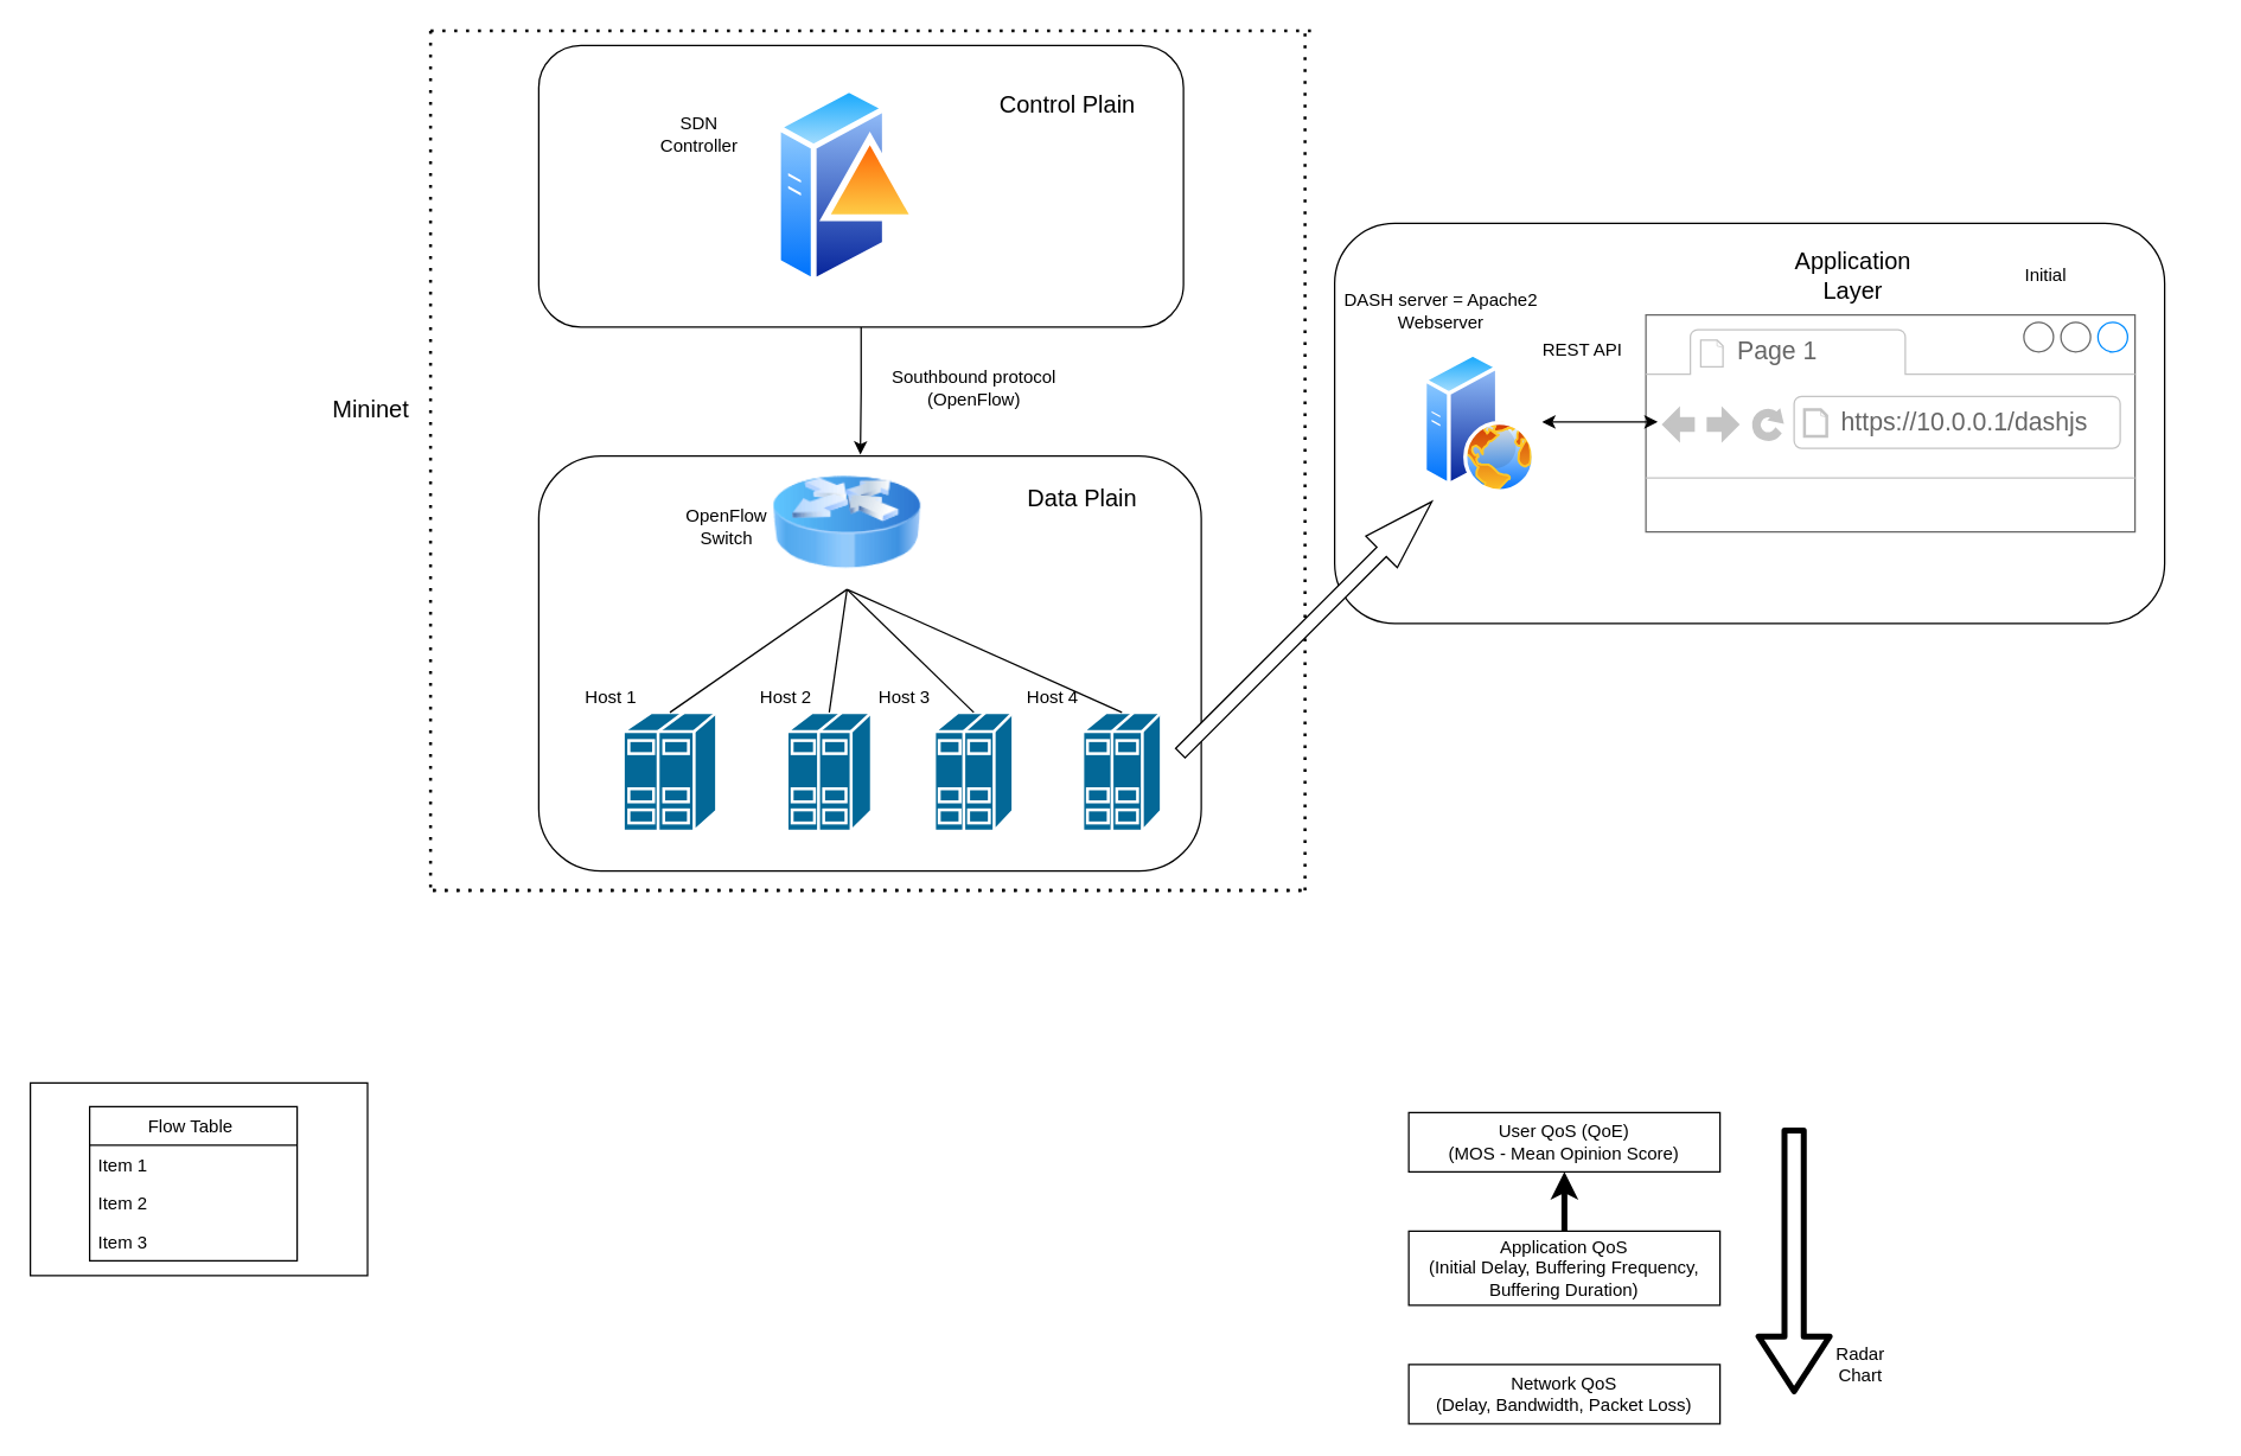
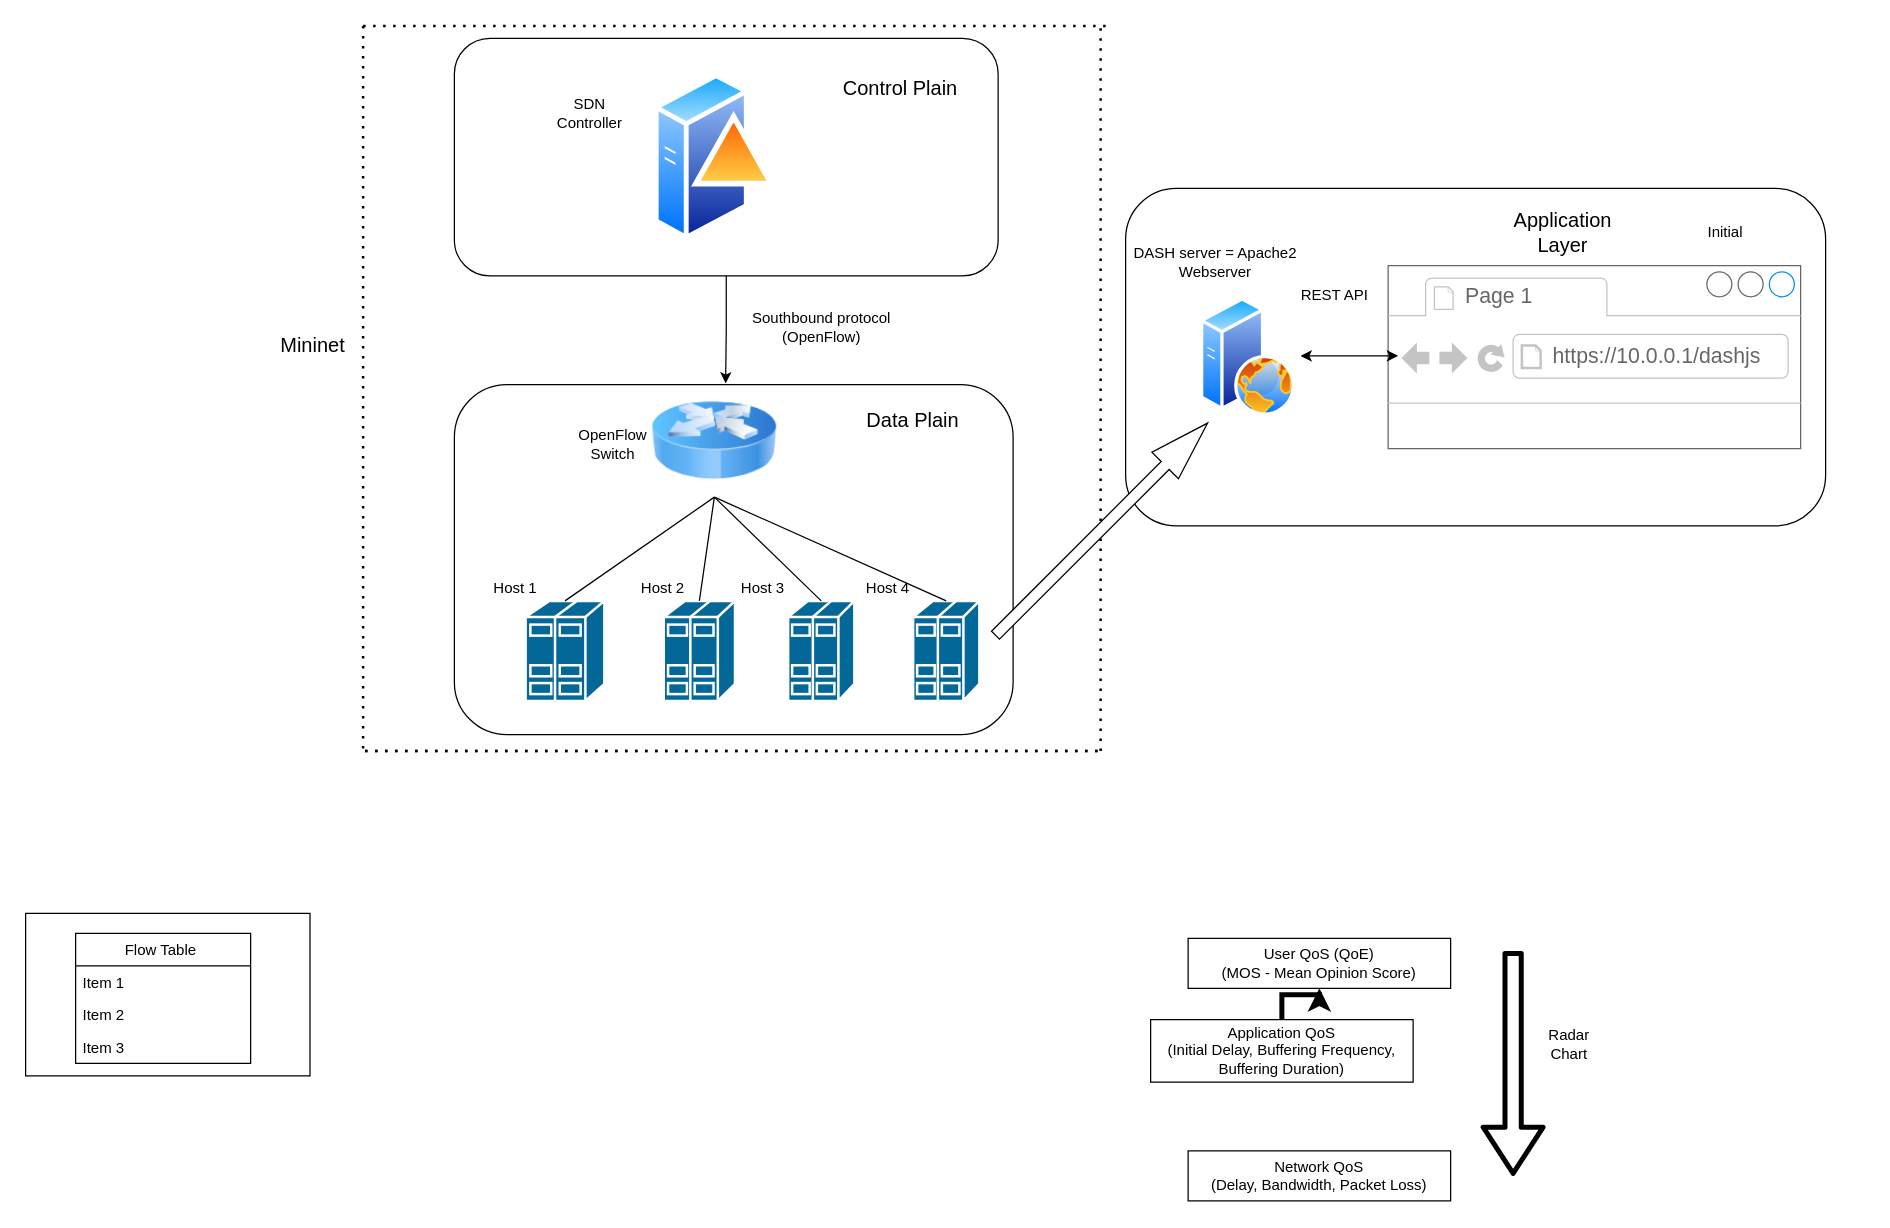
- <mxCell id="32" value="Application QoS&lt;br&gt;(Initial Delay, Buffering Frequency, Buffering Duration)" style="rounded=0;whiteSpace=wrap;html=1;movable=0;resizable=0;rotatable=0;deletable=0;editable=0;connectable=0;" parent="1" vertex="1"><mxGeometry x="950" y="830" width="210" height="50" as="geometry" /></mxCell>
+ <mxCell id="32" value="Application QoS&lt;br&gt;(Initial Delay, Buffering Frequency, Buffering Duration)" style="rounded=0;whiteSpace=wrap;html=1;movable=0;resizable=0;rotatable=0;deletable=0;editable=0;connectable=0;" parent="1" vertex="1"><mxGeometry x="920" y="815" width="210" height="50" as="geometry" /></mxCell>
- <mxCell id="35" value="Radar Chart" style="text;html=1;strokeColor=none;fillColor=none;align=center;verticalAlign=middle;whiteSpace=wrap;rounded=0;movable=0;resizable=0;rotatable=0;deletable=0;editable=0;connectable=0;" parent="1" vertex="1"><mxGeometry x="1230" y="905" width="50" height="30" as="geometry" /></mxCell>
+ <mxCell id="35" value="Radar Chart" style="text;html=1;strokeColor=none;fillColor=none;align=center;verticalAlign=middle;whiteSpace=wrap;rounded=0;movable=0;resizable=0;rotatable=0;deletable=0;editable=0;connectable=0;" parent="1" vertex="1"><mxGeometry x="1230" y="820" width="50" height="30" as="geometry" /></mxCell>
